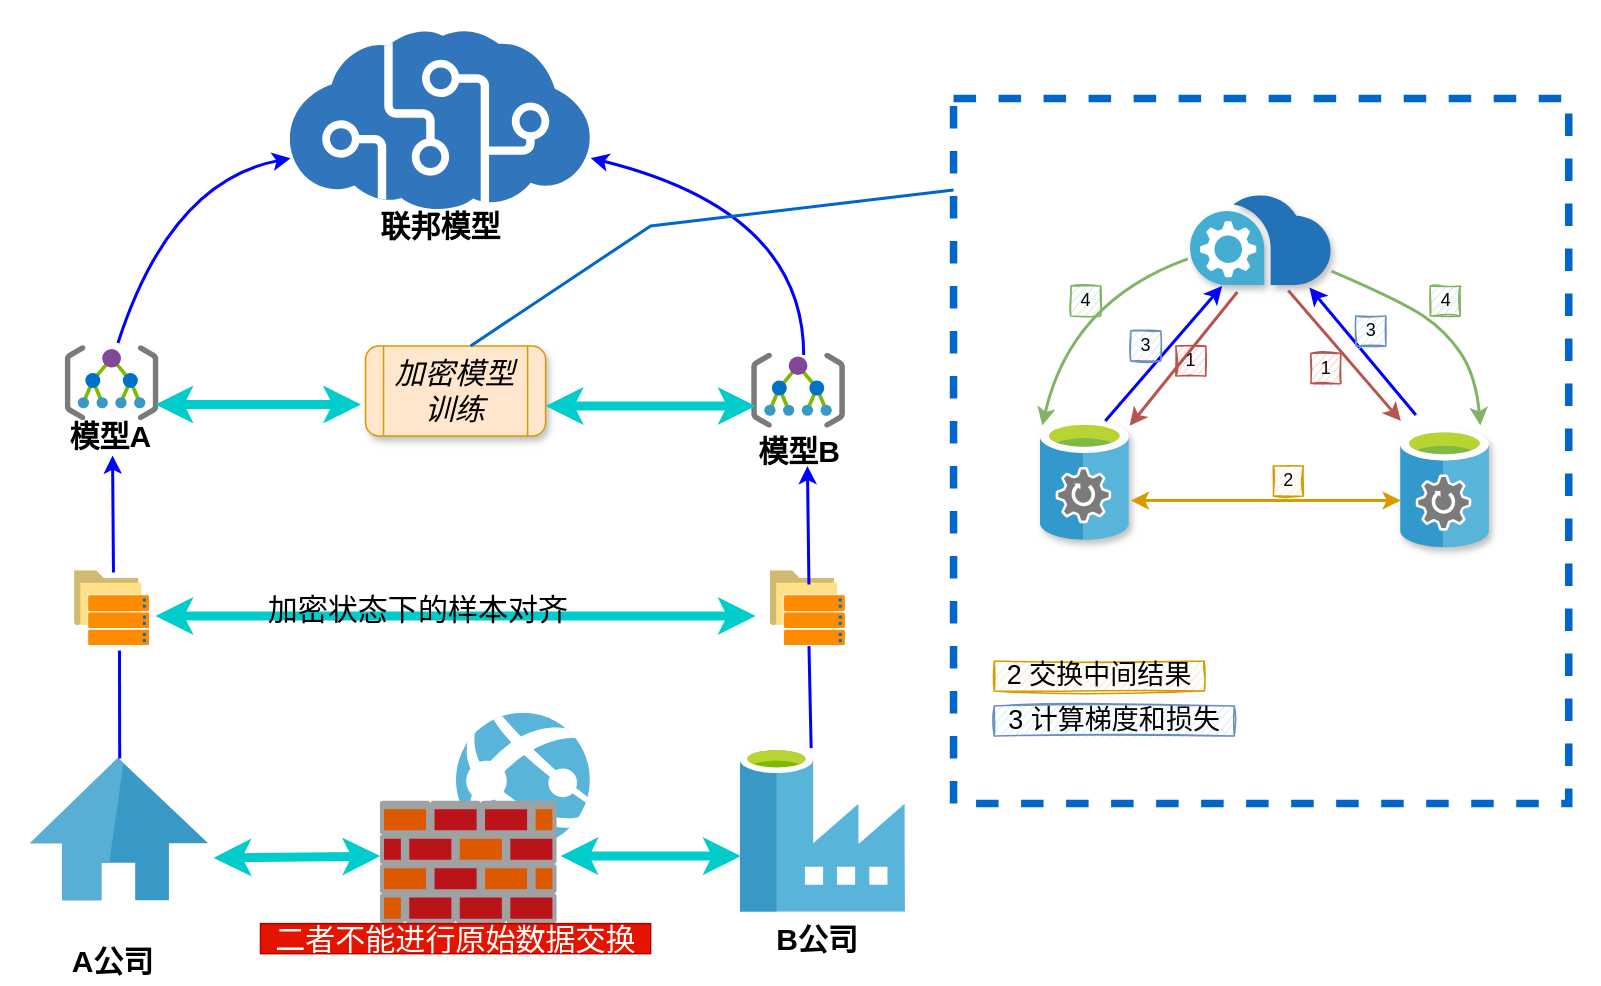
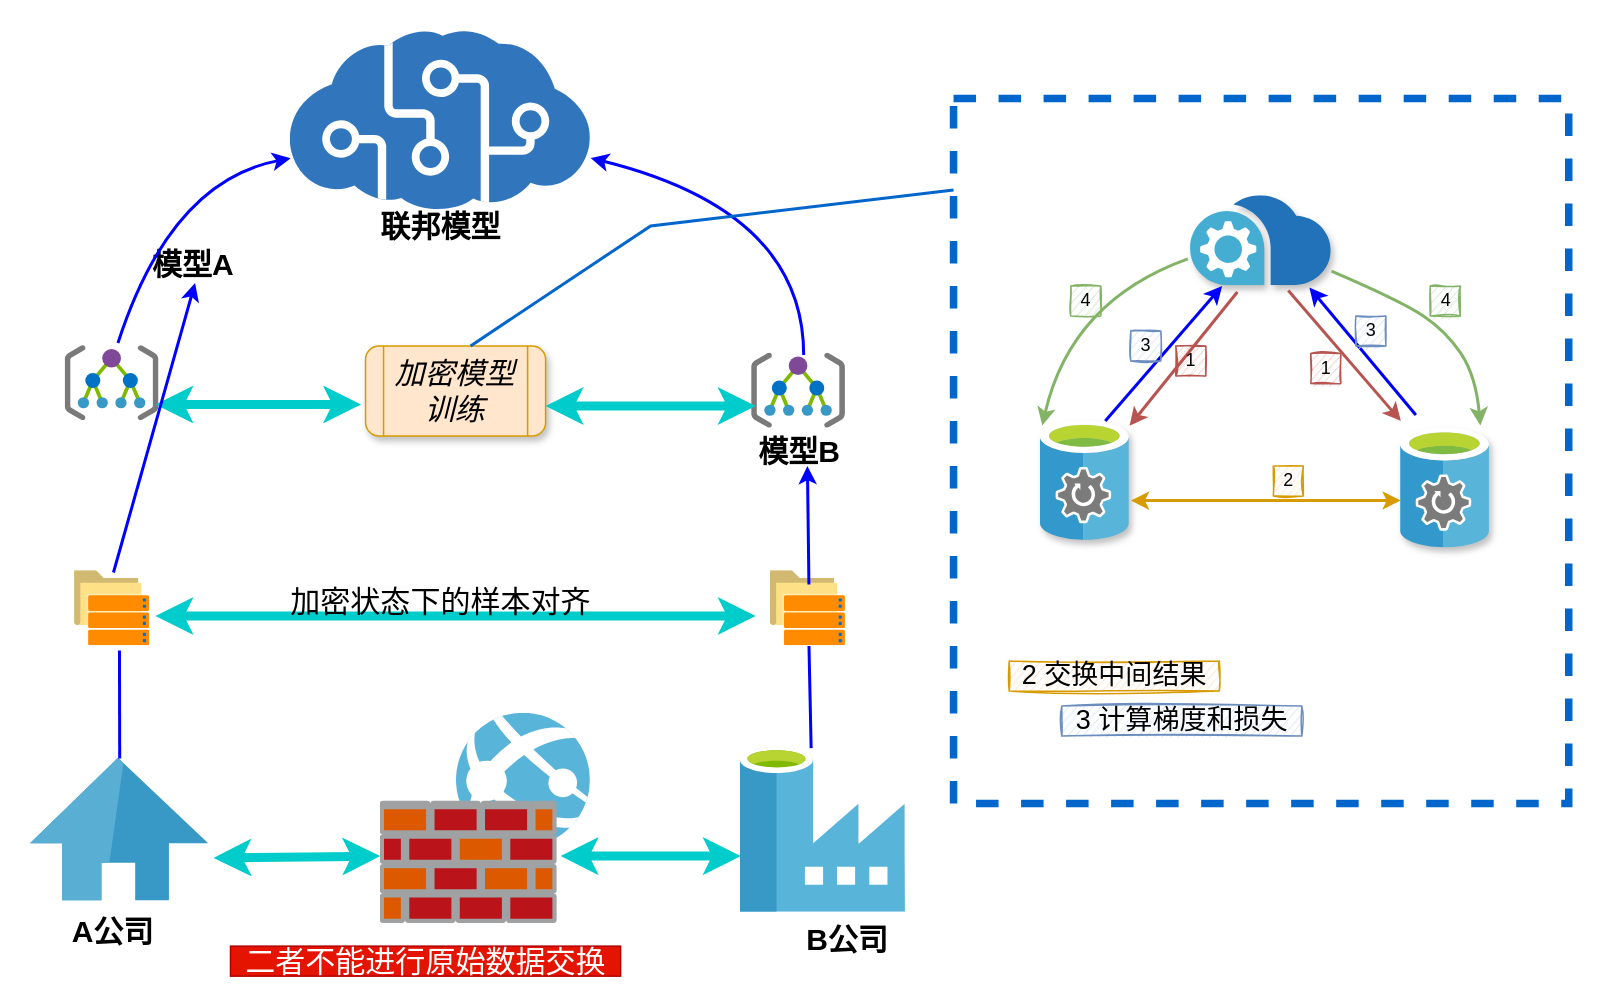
- <mxCell id="21" value="&lt;font style=&quot;font-size: 20px&quot;&gt;&lt;b&gt;模型A&lt;/b&gt;&lt;/font&gt;" style="text;html=1;align=center;verticalAlign=middle;resizable=0;points=[];autosize=1;" parent="1" vertex="1"><mxGeometry x="38.12" y="280" width="70" height="20" as="geometry" /></mxCell>
+ <mxCell id="21" value="&lt;font style=&quot;font-size: 20px&quot;&gt;&lt;b&gt;模型A&lt;/b&gt;&lt;/font&gt;" style="text;html=1;align=center;verticalAlign=middle;resizable=0;points=[];autosize=1;" parent="1" vertex="1"><mxGeometry x="93.12" y="165" width="70" height="20" as="geometry" /></mxCell>
- <mxCell id="19" value="&lt;font style=&quot;font-size: 20px&quot;&gt;加密状态下的样本对齐&lt;/font&gt;" style="text;html=1;align=center;verticalAlign=middle;resizable=0;points=[];autosize=1;" parent="1" vertex="1"><mxGeometry x="168.12" y="395" width="220" height="20" as="geometry" /></mxCell>
+ <mxCell id="19" value="&lt;font style=&quot;font-size: 20px&quot;&gt;加密状态下的样本对齐&lt;/font&gt;" style="text;html=1;align=center;verticalAlign=middle;resizable=0;points=[];autosize=1;" parent="1" vertex="1"><mxGeometry x="183.12" y="390" width="220" height="20" as="geometry" /></mxCell>
- <mxCell id="49" value="&lt;font style=&quot;font-size: 18px&quot;&gt;2 交换中间结果&lt;/font&gt;" style="text;html=1;align=center;verticalAlign=middle;resizable=0;points=[];autosize=1;fillColor=#ffe6cc;strokeColor=#d79b00;sketch=1;" parent="1" vertex="1"><mxGeometry x="662.12" y="440" width="140" height="20" as="geometry" /></mxCell>
+ <mxCell id="49" value="&lt;font style=&quot;font-size: 18px&quot;&gt;2 交换中间结果&lt;/font&gt;" style="text;html=1;align=center;verticalAlign=middle;resizable=0;points=[];autosize=1;fillColor=#ffe6cc;strokeColor=#d79b00;sketch=1;" parent="1" vertex="1"><mxGeometry x="672.12" y="440" width="140" height="20" as="geometry" /></mxCell>
- <mxCell id="50" value="&lt;font style=&quot;font-size: 18px&quot;&gt;3 计算梯度和损失&lt;/font&gt;" style="text;html=1;align=center;verticalAlign=middle;resizable=0;points=[];autosize=1;fillColor=#dae8fc;strokeColor=#6c8ebf;sketch=1;" parent="1" vertex="1"><mxGeometry x="662.12" y="470" width="160" height="20" as="geometry" /></mxCell>
+ <mxCell id="50" value="&lt;font style=&quot;font-size: 18px&quot;&gt;3 计算梯度和损失&lt;/font&gt;" style="text;html=1;align=center;verticalAlign=middle;resizable=0;points=[];autosize=1;fillColor=#dae8fc;strokeColor=#6c8ebf;sketch=1;" parent="1" vertex="1"><mxGeometry x="707.12" y="470" width="160" height="20" as="geometry" /></mxCell>
- <mxCell id="17" value="&lt;font style=&quot;font-size: 20px&quot;&gt;二者不能进行原始数据交换&lt;/font&gt;" style="text;html=1;align=center;verticalAlign=middle;resizable=0;points=[];autosize=1;fillColor=#e51400;strokeColor=#B20000;fontColor=#ffffff;" parent="1" vertex="1"><mxGeometry x="173.12" y="615" width="260" height="20" as="geometry" /></mxCell>
+ <mxCell id="17" value="&lt;font style=&quot;font-size: 20px&quot;&gt;二者不能进行原始数据交换&lt;/font&gt;" style="text;html=1;align=center;verticalAlign=middle;resizable=0;points=[];autosize=1;fillColor=#e51400;strokeColor=#B20000;fontColor=#ffffff;" parent="1" vertex="1"><mxGeometry x="153.12" y="630" width="260" height="20" as="geometry" /></mxCell>
- <mxCell id="16" value="&lt;font style=&quot;font-size: 20px&quot;&gt;&lt;b&gt;B公司&lt;/b&gt;&lt;/font&gt;" style="text;html=1;align=center;verticalAlign=middle;resizable=0;points=[];autosize=1;" parent="1" vertex="1"><mxGeometry x="509.37" y="615" width="70" height="20" as="geometry" /></mxCell>
+ <mxCell id="16" value="&lt;font style=&quot;font-size: 20px&quot;&gt;&lt;b&gt;B公司&lt;/b&gt;&lt;/font&gt;" style="text;html=1;align=center;verticalAlign=middle;resizable=0;points=[];autosize=1;" parent="1" vertex="1"><mxGeometry x="529.37" y="615" width="70" height="20" as="geometry" /></mxCell>
- <mxCell id="15" value="&lt;font style=&quot;font-size: 20px&quot;&gt;&lt;b&gt;A公司&lt;/b&gt;&lt;/font&gt;" style="text;html=1;strokeColor=none;fillColor=none;align=center;verticalAlign=middle;whiteSpace=wrap;rounded=0;" parent="1" vertex="1"><mxGeometry x="37.5" y="630" width="73.75" height="20" as="geometry" /></mxCell>
+ <mxCell id="15" value="&lt;font style=&quot;font-size: 20px&quot;&gt;&lt;b&gt;A公司&lt;/b&gt;&lt;/font&gt;" style="text;html=1;strokeColor=none;fillColor=none;align=center;verticalAlign=middle;whiteSpace=wrap;rounded=0;" parent="1" vertex="1"><mxGeometry x="37.5" y="610" width="73.75" height="20" as="geometry" /></mxCell>
